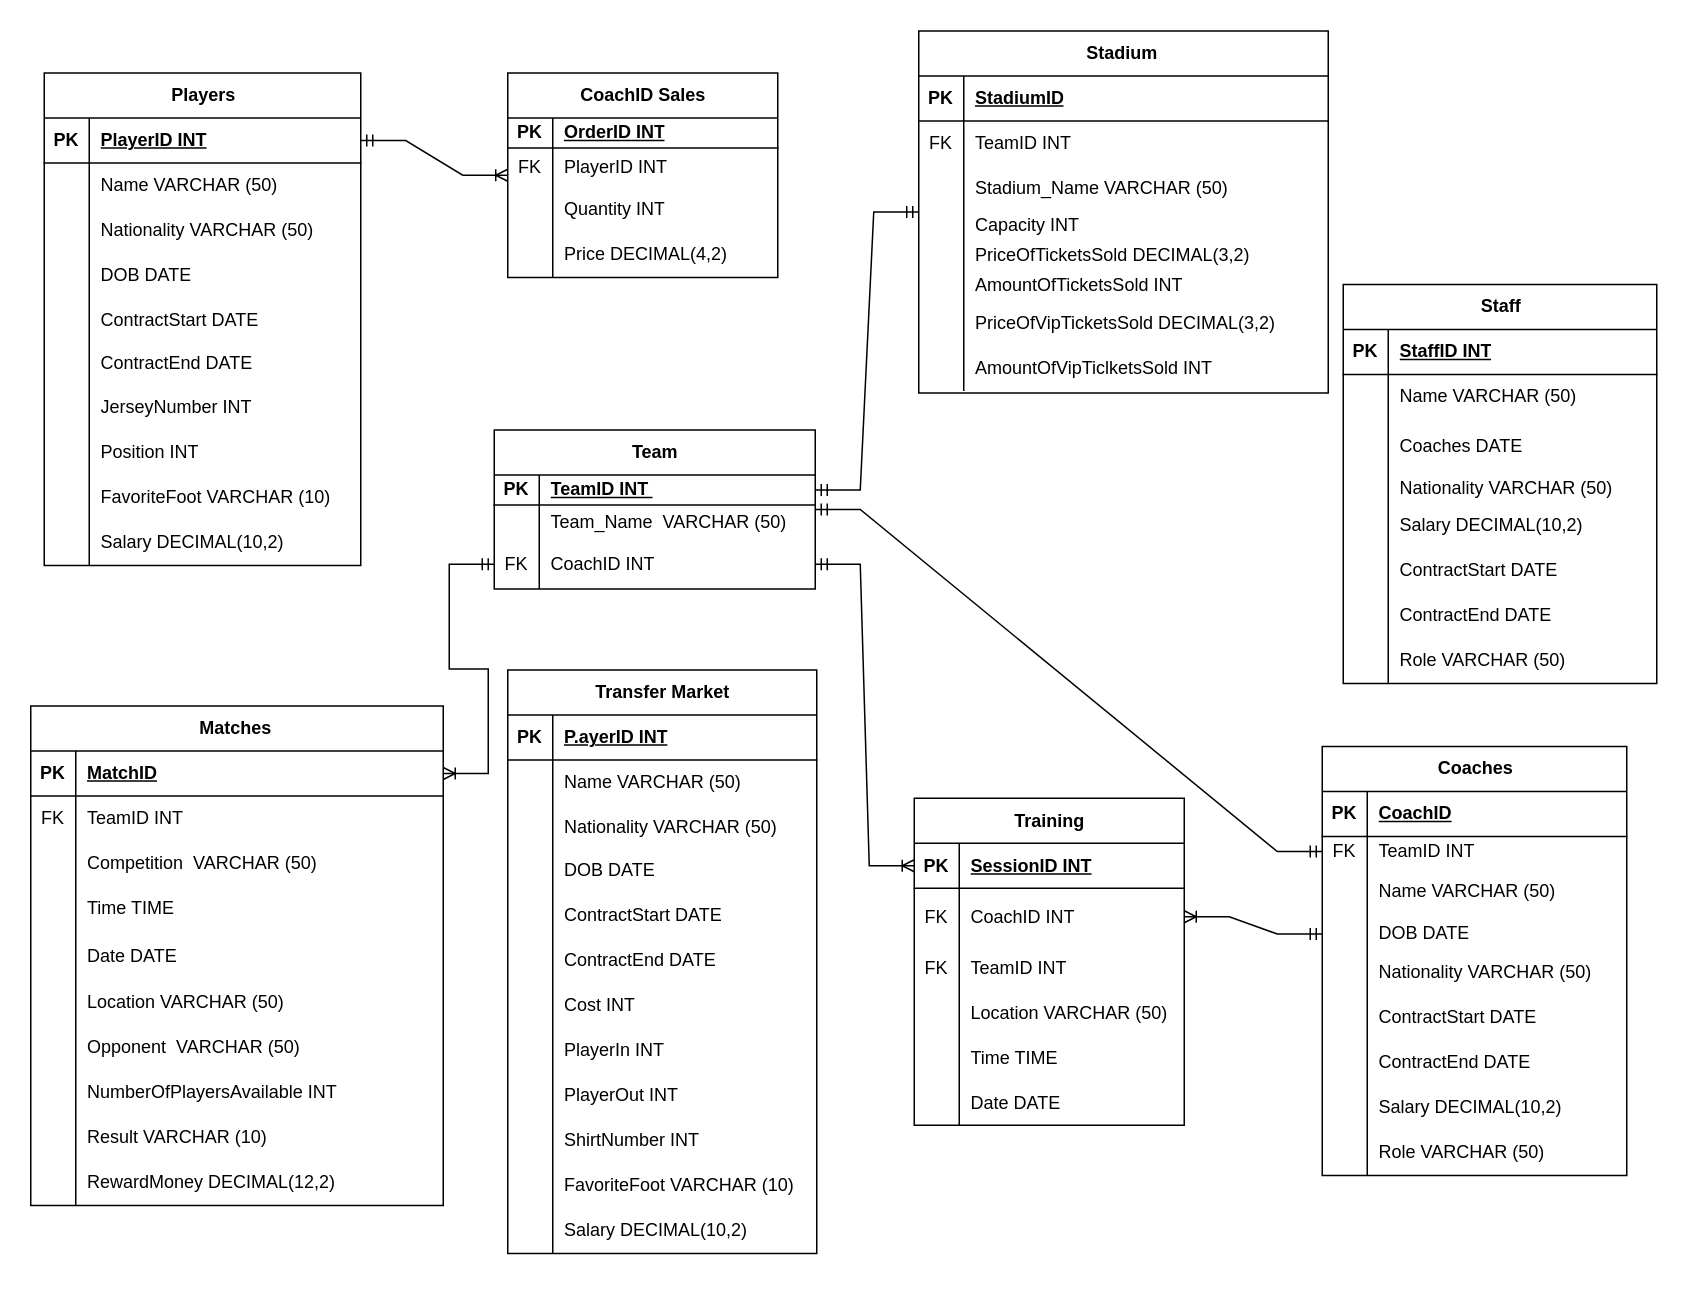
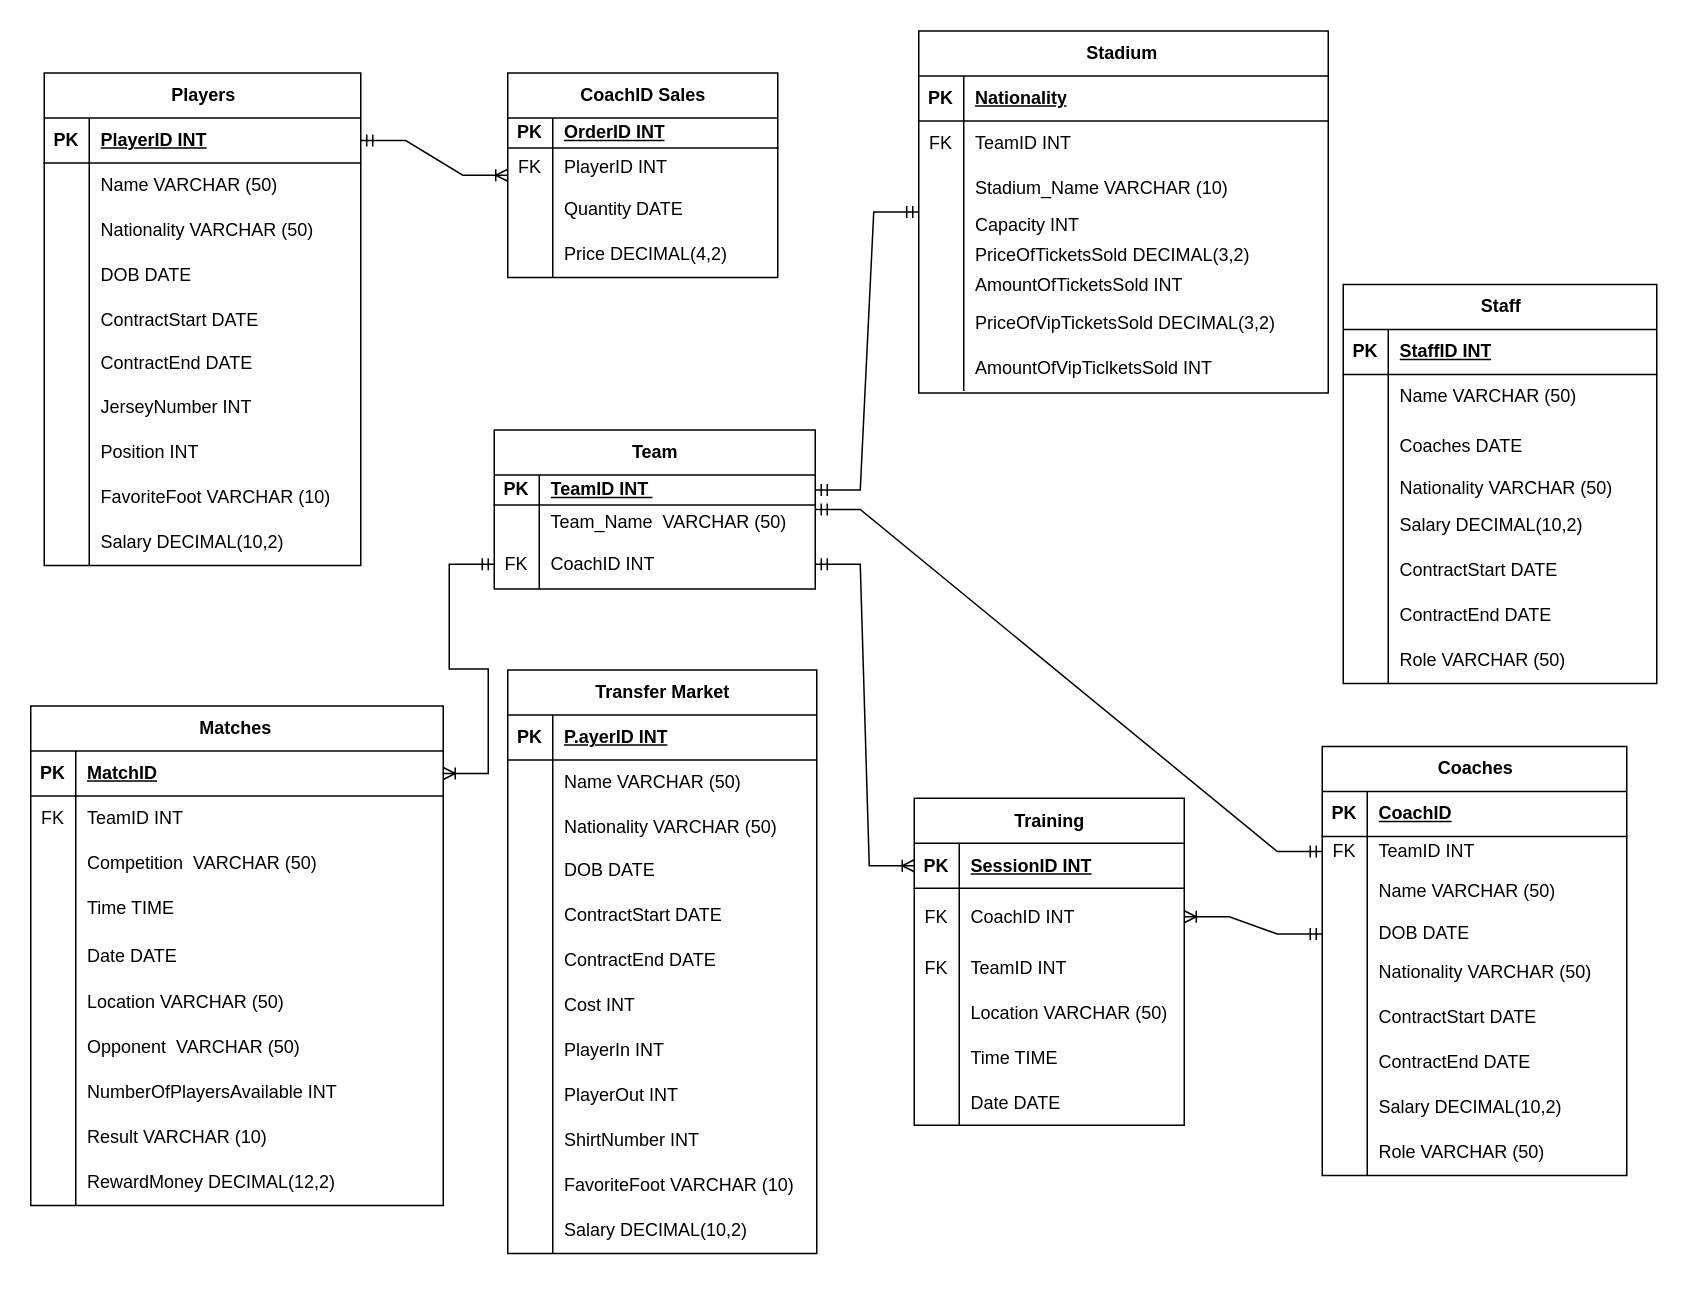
- <mxCell id="6" value="StadiumID" style="shape=partialRectangle;connectable=0;fillColor=none;top=0;left=0;bottom=0;right=0;align=left;spacingLeft=6;fontStyle=5;overflow=hidden;whiteSpace=wrap;html=1;" parent="4" vertex="1"><mxGeometry x="30" width="243" height="30" as="geometry"><mxRectangle width="243" height="30" as="alternateBounds" /></mxGeometry></mxCell>
+ <mxCell id="6" value="Nationality" style="shape=partialRectangle;connectable=0;fillColor=none;top=0;left=0;bottom=0;right=0;align=left;spacingLeft=6;fontStyle=5;overflow=hidden;whiteSpace=wrap;html=1;" parent="4" vertex="1"><mxGeometry x="30" width="243" height="30" as="geometry"><mxRectangle width="243" height="30" as="alternateBounds" /></mxGeometry></mxCell>
- <mxCell id="12" value="Stadium_Name VARCHAR (50)" style="shape=partialRectangle;connectable=0;fillColor=none;top=0;left=0;bottom=0;right=0;align=left;spacingLeft=6;overflow=hidden;whiteSpace=wrap;html=1;" parent="10" vertex="1"><mxGeometry x="30" width="243" height="30" as="geometry"><mxRectangle width="243" height="30" as="alternateBounds" /></mxGeometry></mxCell>
+ <mxCell id="12" value="Stadium_Name VARCHAR (10)" style="shape=partialRectangle;connectable=0;fillColor=none;top=0;left=0;bottom=0;right=0;align=left;spacingLeft=6;overflow=hidden;whiteSpace=wrap;html=1;" parent="10" vertex="1"><mxGeometry x="30" width="243" height="30" as="geometry"><mxRectangle width="243" height="30" as="alternateBounds" /></mxGeometry></mxCell>
- <mxCell id="37" value="Quantity INT" style="shape=partialRectangle;connectable=0;fillColor=none;top=0;left=0;bottom=0;right=0;align=left;spacingLeft=6;overflow=hidden;whiteSpace=wrap;html=1;" parent="35" vertex="1"><mxGeometry x="30" width="150" height="30" as="geometry"><mxRectangle width="150" height="30" as="alternateBounds" /></mxGeometry></mxCell>
+ <mxCell id="37" value="Quantity DATE" style="shape=partialRectangle;connectable=0;fillColor=none;top=0;left=0;bottom=0;right=0;align=left;spacingLeft=6;overflow=hidden;whiteSpace=wrap;html=1;" parent="35" vertex="1"><mxGeometry x="30" width="150" height="30" as="geometry"><mxRectangle width="150" height="30" as="alternateBounds" /></mxGeometry></mxCell>
